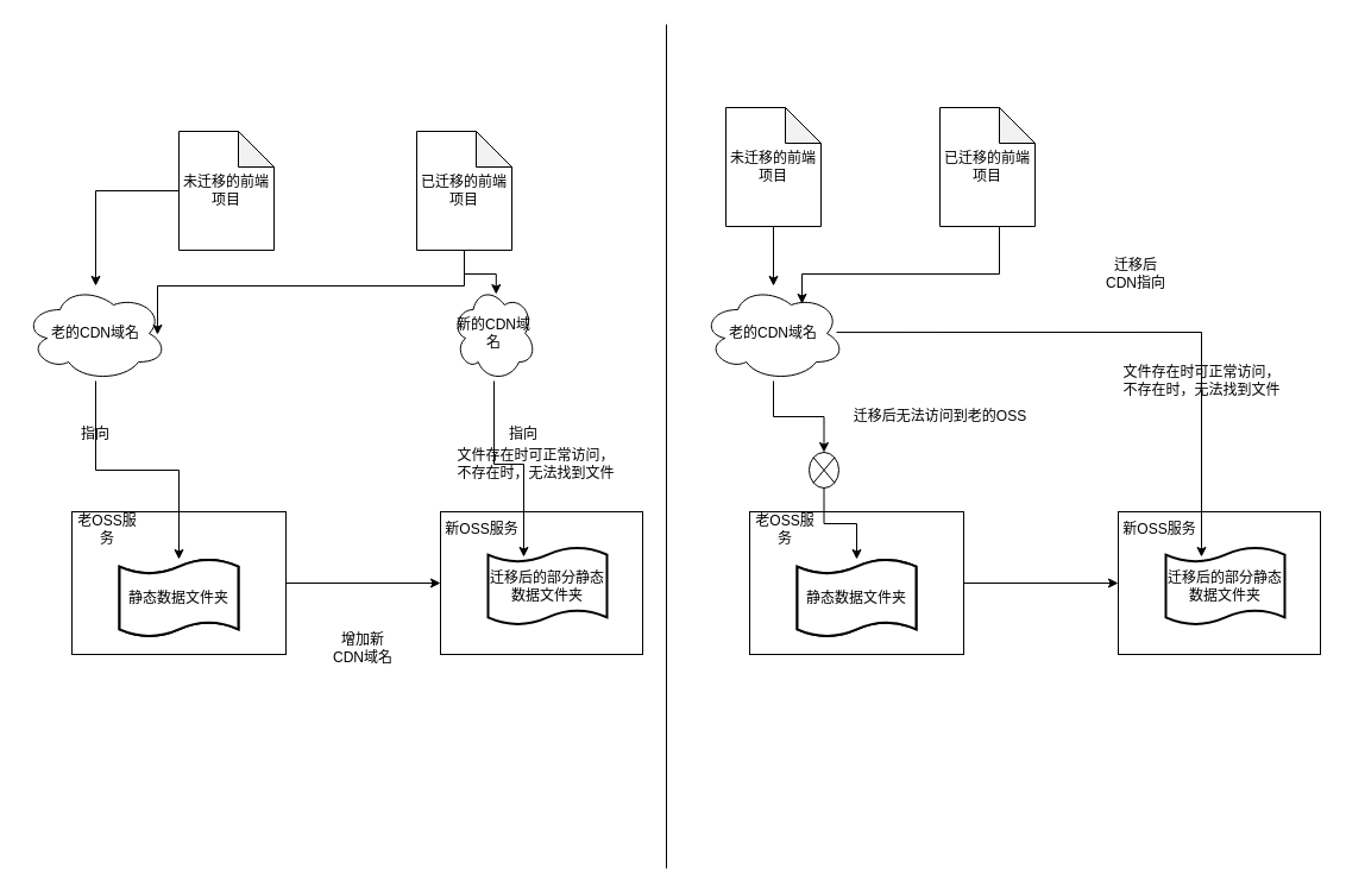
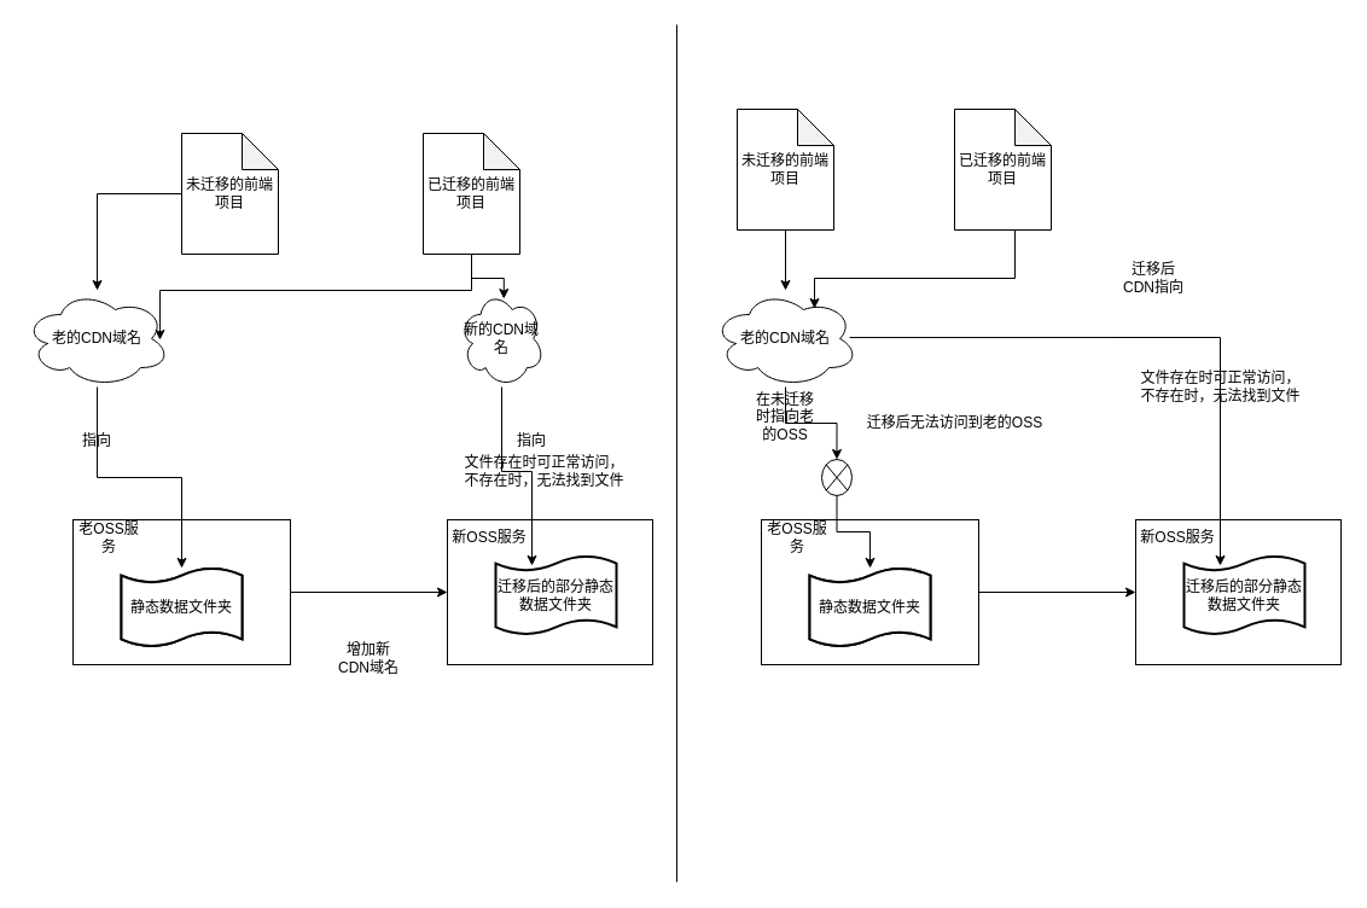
+ <mxCell id="29" value="在未迁移时指向老的OSS" style="text;html=1;align=center;verticalAlign=middle;whiteSpace=wrap;rounded=0;" vertex="1" parent="1"><mxGeometry x="620" y="330" width="60" height="30" as="geometry" /></mxCell>
